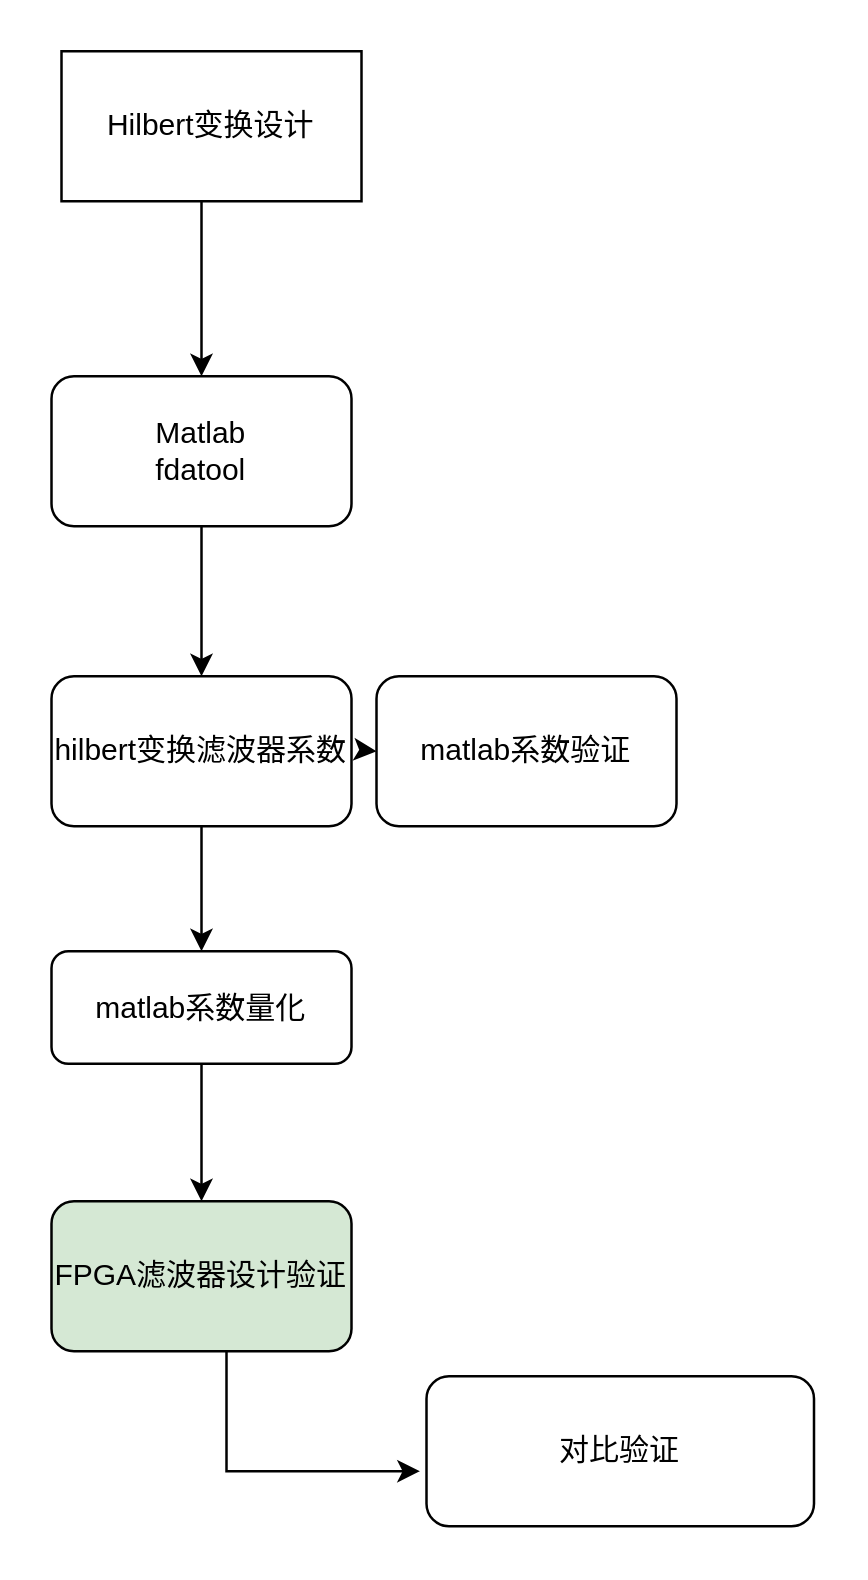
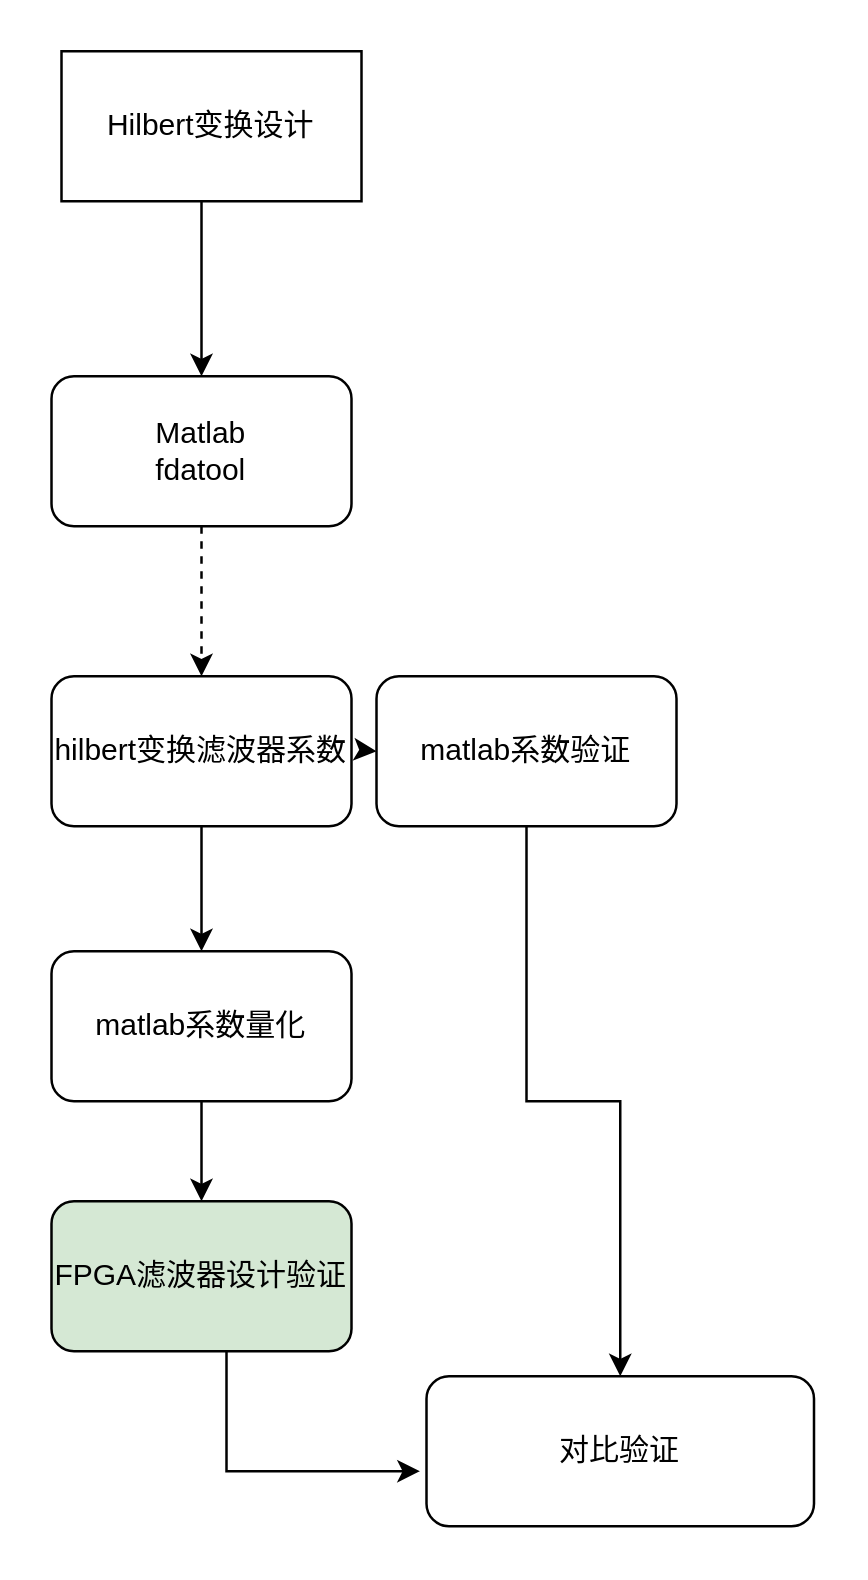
- <mxCell id="4" style="edgeStyle=orthogonalEdgeStyle;rounded=0;orthogonalLoop=1;jettySize=auto;html=1;exitX=0.5;exitY=1;exitDx=0;exitDy=0;" edge="1" parent="1" source="5" target="7"><mxGeometry relative="1" as="geometry" /></mxCell>
+ <mxCell id="4" style="edgeStyle=orthogonalEdgeStyle;rounded=0;orthogonalLoop=1;jettySize=auto;html=1;exitX=0.5;exitY=1;exitDx=0;exitDy=0;dashed=1;" edge="1" parent="1" source="5" target="7"><mxGeometry relative="1" as="geometry" /></mxCell>
- <mxCell id="9" value="matlab系数量化" style="rounded=1;whiteSpace=wrap;html=1;" vertex="1" parent="1"><mxGeometry x="20" y="380" width="120" height="45" as="geometry" /></mxCell>
+ <mxCell id="9" value="matlab系数量化" style="rounded=1;whiteSpace=wrap;html=1;" vertex="1" parent="1"><mxGeometry x="20" y="380" width="120" height="60" as="geometry" /></mxCell>
+ <mxCell id="10" style="edgeStyle=orthogonalEdgeStyle;rounded=0;orthogonalLoop=1;jettySize=auto;html=1;exitX=0.5;exitY=1;exitDx=0;exitDy=0;entryX=0.5;entryY=0;entryDx=0;entryDy=0;" edge="1" parent="1" source="11" target="15"><mxGeometry relative="1" as="geometry" /></mxCell>
